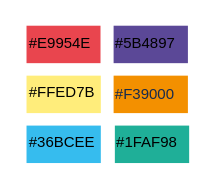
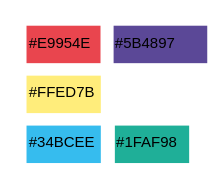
- <mxCell id="5" value="&lt;span style=&quot;color: rgb(0, 0, 0);&quot;&gt;#5B4897&lt;/span&gt;" style="text;whiteSpace=wrap;html=1;fontColor=#1FAF98;fillColor=#5B4897;" vertex="1" parent="1"><mxGeometry x="90.49" y="20" width="59.51" height="30" as="geometry" /></mxCell>
+ <mxCell id="5" value="&lt;span style=&quot;color: rgb(0, 0, 0);&quot;&gt;#5B4897&lt;/span&gt;" style="text;whiteSpace=wrap;html=1;fontColor=#1FAF98;fillColor=#5B4897;" vertex="1" parent="1"><mxGeometry x="90.49" y="20" width="75" height="30" as="geometry" /></mxCell>
- <mxCell id="3" value="&lt;p&gt;&lt;span style=&quot;color: rgb(23, 43, 77);&quot;&gt;&lt;font style=&quot;font-size: 12px;&quot;&gt;#F39000&lt;/font&gt;&lt;/span&gt;&lt;/p&gt;" style="text;whiteSpace=wrap;html=1;fontColor=#1FAF98;fillColor=#F39000;labelBackgroundColor=none;fontFamily=Helvetica;verticalAlign=middle;" vertex="1" parent="1"><mxGeometry x="90.49" y="60" width="59.51" height="30" as="geometry" /></mxCell>
- <mxCell id="6" value="&lt;meta charset=&quot;utf-8&quot;&gt;&lt;span style=&quot;color: rgb(0, 0, 0); font-family: Helvetica; font-size: 12px; font-style: normal; font-variant-ligatures: normal; font-variant-caps: normal; font-weight: 400; letter-spacing: normal; orphans: 2; text-align: left; text-indent: 0px; text-transform: none; widows: 2; word-spacing: 0px; -webkit-text-stroke-width: 0px; text-decoration-thickness: initial; text-decoration-style: initial; text-decoration-color: initial; float: none; display: inline !important;&quot;&gt;#36BCEE&lt;/span&gt;" style="text;whiteSpace=wrap;html=1;fontColor=#1FAF98;fillColor=#36BCEE;labelBackgroundColor=none;" vertex="1" parent="1"><mxGeometry x="20.74" y="100" width="59.51" height="30" as="geometry" /></mxCell>
+ <mxCell id="6" value="&lt;meta charset=&quot;utf-8&quot;&gt;&lt;span style=&quot;color: rgb(0, 0, 0); font-family: Helvetica; font-size: 12px; font-style: normal; font-variant-ligatures: normal; font-variant-caps: normal; font-weight: 400; letter-spacing: normal; orphans: 2; text-align: left; text-indent: 0px; text-transform: none; widows: 2; word-spacing: 0px; -webkit-text-stroke-width: 0px; text-decoration-thickness: initial; text-decoration-style: initial; text-decoration-color: initial; float: none; display: inline !important;&quot;&gt;#34BCEE&lt;/span&gt;" style="text;whiteSpace=wrap;html=1;fontColor=#1FAF98;fillColor=#36BCEE;labelBackgroundColor=none;" vertex="1" parent="1"><mxGeometry x="20.74" y="100" width="59.51" height="30" as="geometry" /></mxCell>
